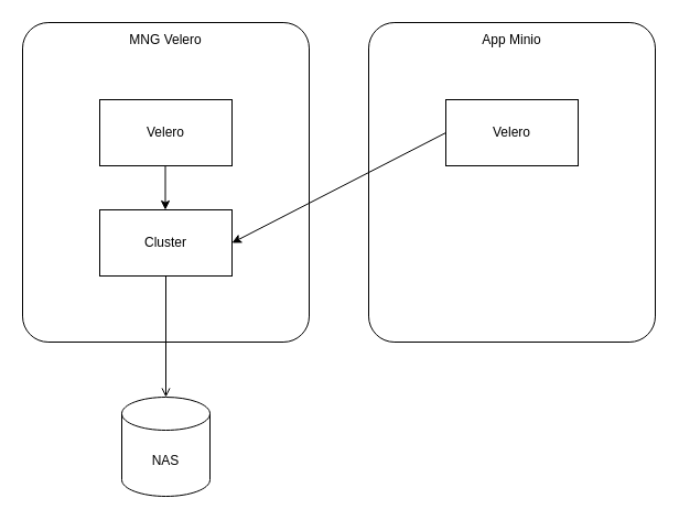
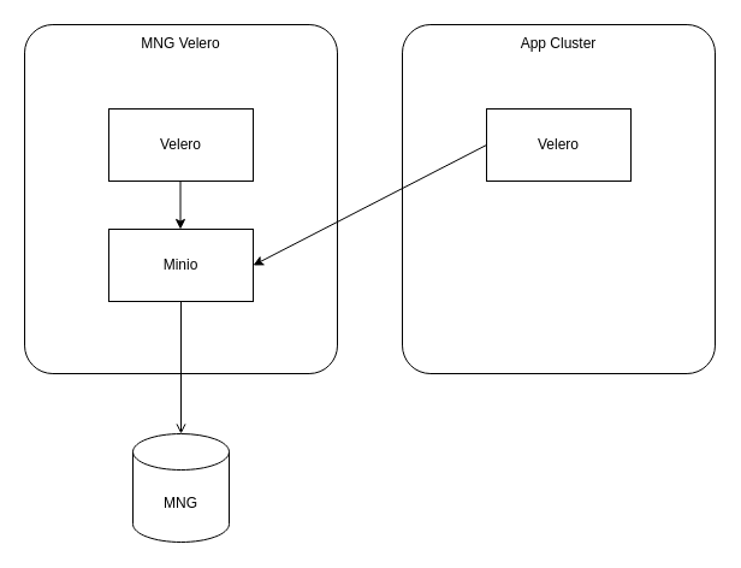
- <mxCell id="2" value="App Minio&lt;div&gt;&lt;br&gt;&lt;/div&gt;&lt;div&gt;&lt;br&gt;&lt;/div&gt;&lt;div&gt;&lt;br&gt;&lt;/div&gt;&lt;div&gt;&lt;br&gt;&lt;/div&gt;&lt;div&gt;&lt;br&gt;&lt;/div&gt;&lt;div&gt;&lt;br&gt;&lt;/div&gt;&lt;div&gt;&lt;br&gt;&lt;/div&gt;&lt;div&gt;&lt;br&gt;&lt;/div&gt;&lt;div&gt;&lt;br&gt;&lt;/div&gt;&lt;div&gt;&lt;br&gt;&lt;/div&gt;&lt;div&gt;&lt;br&gt;&lt;/div&gt;&lt;div&gt;&lt;br&gt;&lt;/div&gt;&lt;div&gt;&lt;br&gt;&lt;/div&gt;&lt;div&gt;&lt;br&gt;&lt;/div&gt;&lt;div&gt;&lt;br&gt;&lt;/div&gt;&lt;div&gt;&lt;br&gt;&lt;/div&gt;&lt;div&gt;&lt;br&gt;&lt;/div&gt;&lt;div&gt;&lt;br&gt;&lt;/div&gt;" style="rounded=1;whiteSpace=wrap;html=1;arcSize=9;" vertex="1" parent="1"><mxGeometry x="334" y="20" width="260" height="290" as="geometry" /></mxCell>
+ <mxCell id="2" value="App Cluster&lt;div&gt;&lt;br&gt;&lt;/div&gt;&lt;div&gt;&lt;br&gt;&lt;/div&gt;&lt;div&gt;&lt;br&gt;&lt;/div&gt;&lt;div&gt;&lt;br&gt;&lt;/div&gt;&lt;div&gt;&lt;br&gt;&lt;/div&gt;&lt;div&gt;&lt;br&gt;&lt;/div&gt;&lt;div&gt;&lt;br&gt;&lt;/div&gt;&lt;div&gt;&lt;br&gt;&lt;/div&gt;&lt;div&gt;&lt;br&gt;&lt;/div&gt;&lt;div&gt;&lt;br&gt;&lt;/div&gt;&lt;div&gt;&lt;br&gt;&lt;/div&gt;&lt;div&gt;&lt;br&gt;&lt;/div&gt;&lt;div&gt;&lt;br&gt;&lt;/div&gt;&lt;div&gt;&lt;br&gt;&lt;/div&gt;&lt;div&gt;&lt;br&gt;&lt;/div&gt;&lt;div&gt;&lt;br&gt;&lt;/div&gt;&lt;div&gt;&lt;br&gt;&lt;/div&gt;&lt;div&gt;&lt;br&gt;&lt;/div&gt;" style="rounded=1;whiteSpace=wrap;html=1;arcSize=9;" vertex="1" parent="1"><mxGeometry x="334" y="20" width="260" height="290" as="geometry" /></mxCell>
- <mxCell id="7" value="Cluster" style="rounded=0;whiteSpace=wrap;html=1;" vertex="1" parent="1"><mxGeometry x="90" y="190" width="120" height="60" as="geometry" /></mxCell>
+ <mxCell id="7" value="Minio" style="rounded=0;whiteSpace=wrap;html=1;" vertex="1" parent="1"><mxGeometry x="90" y="190" width="120" height="60" as="geometry" /></mxCell>
- <mxCell id="6" value="NAS" style="shape=cylinder3;whiteSpace=wrap;html=1;boundedLbl=1;backgroundOutline=1;size=15;" vertex="1" parent="1"><mxGeometry x="110" y="360" width="80" height="90" as="geometry" /></mxCell>
+ <mxCell id="6" value="MNG" style="shape=cylinder3;whiteSpace=wrap;html=1;boundedLbl=1;backgroundOutline=1;size=15;" vertex="1" parent="1"><mxGeometry x="110" y="360" width="80" height="90" as="geometry" /></mxCell>
